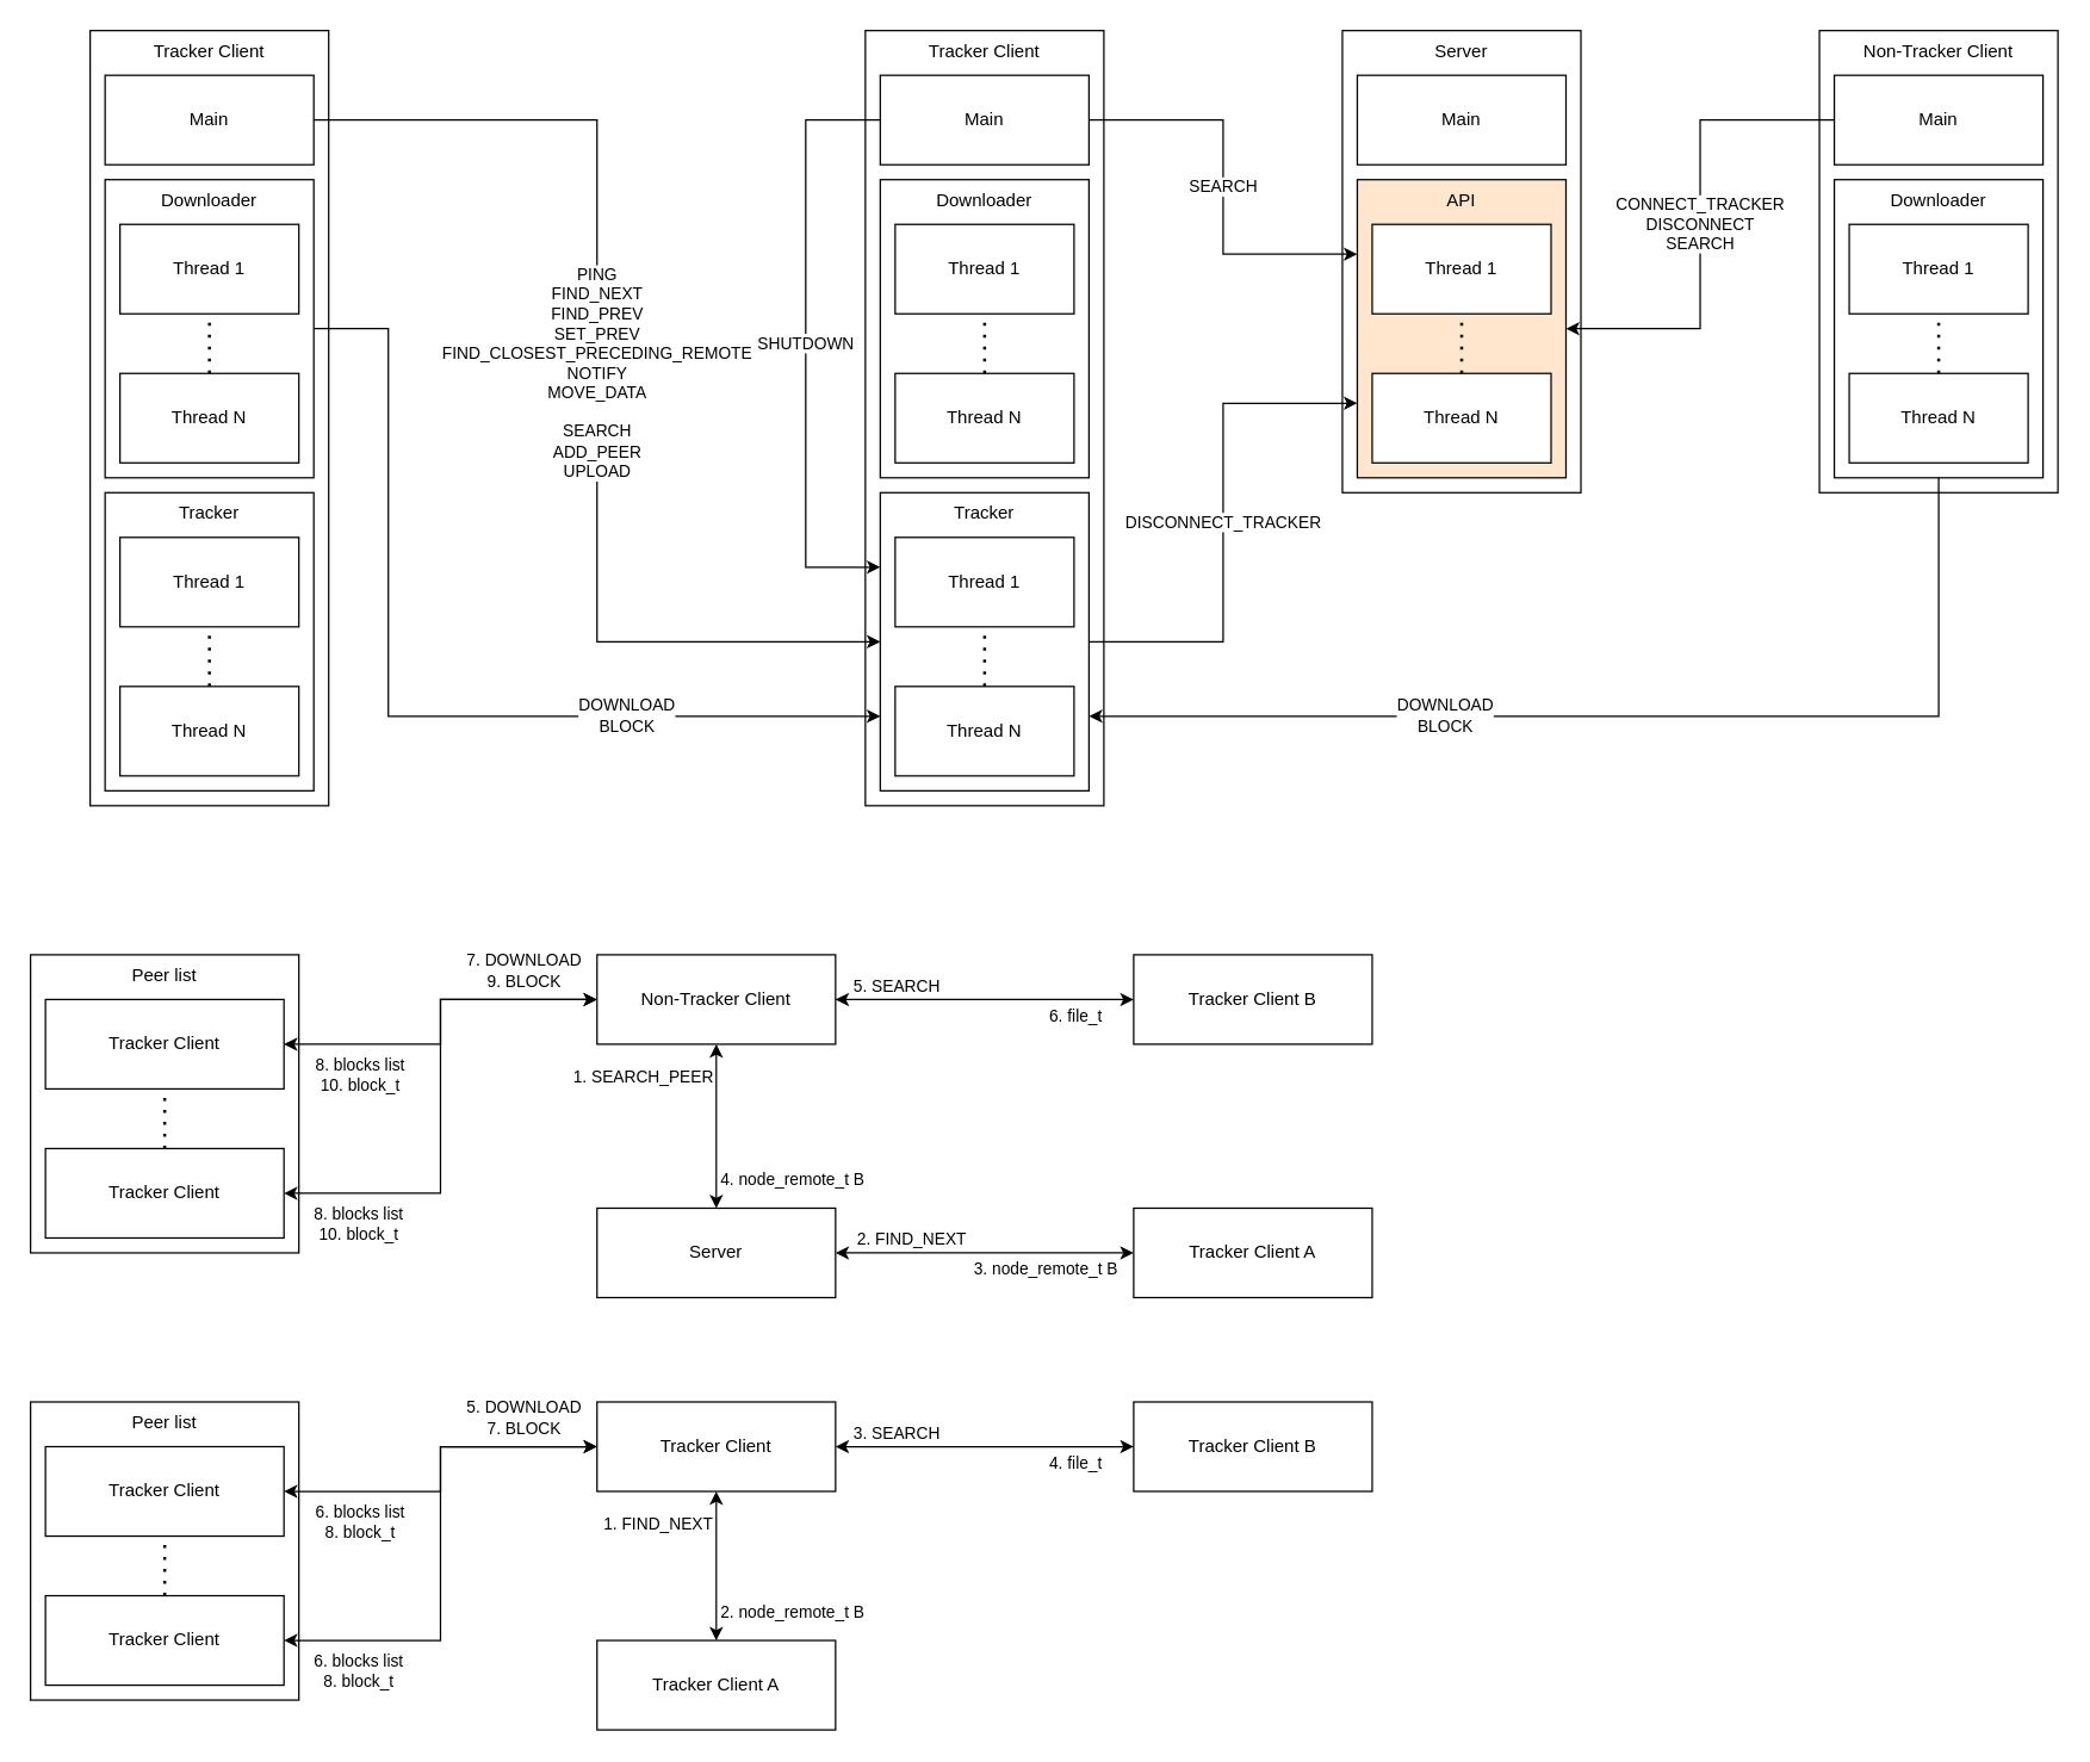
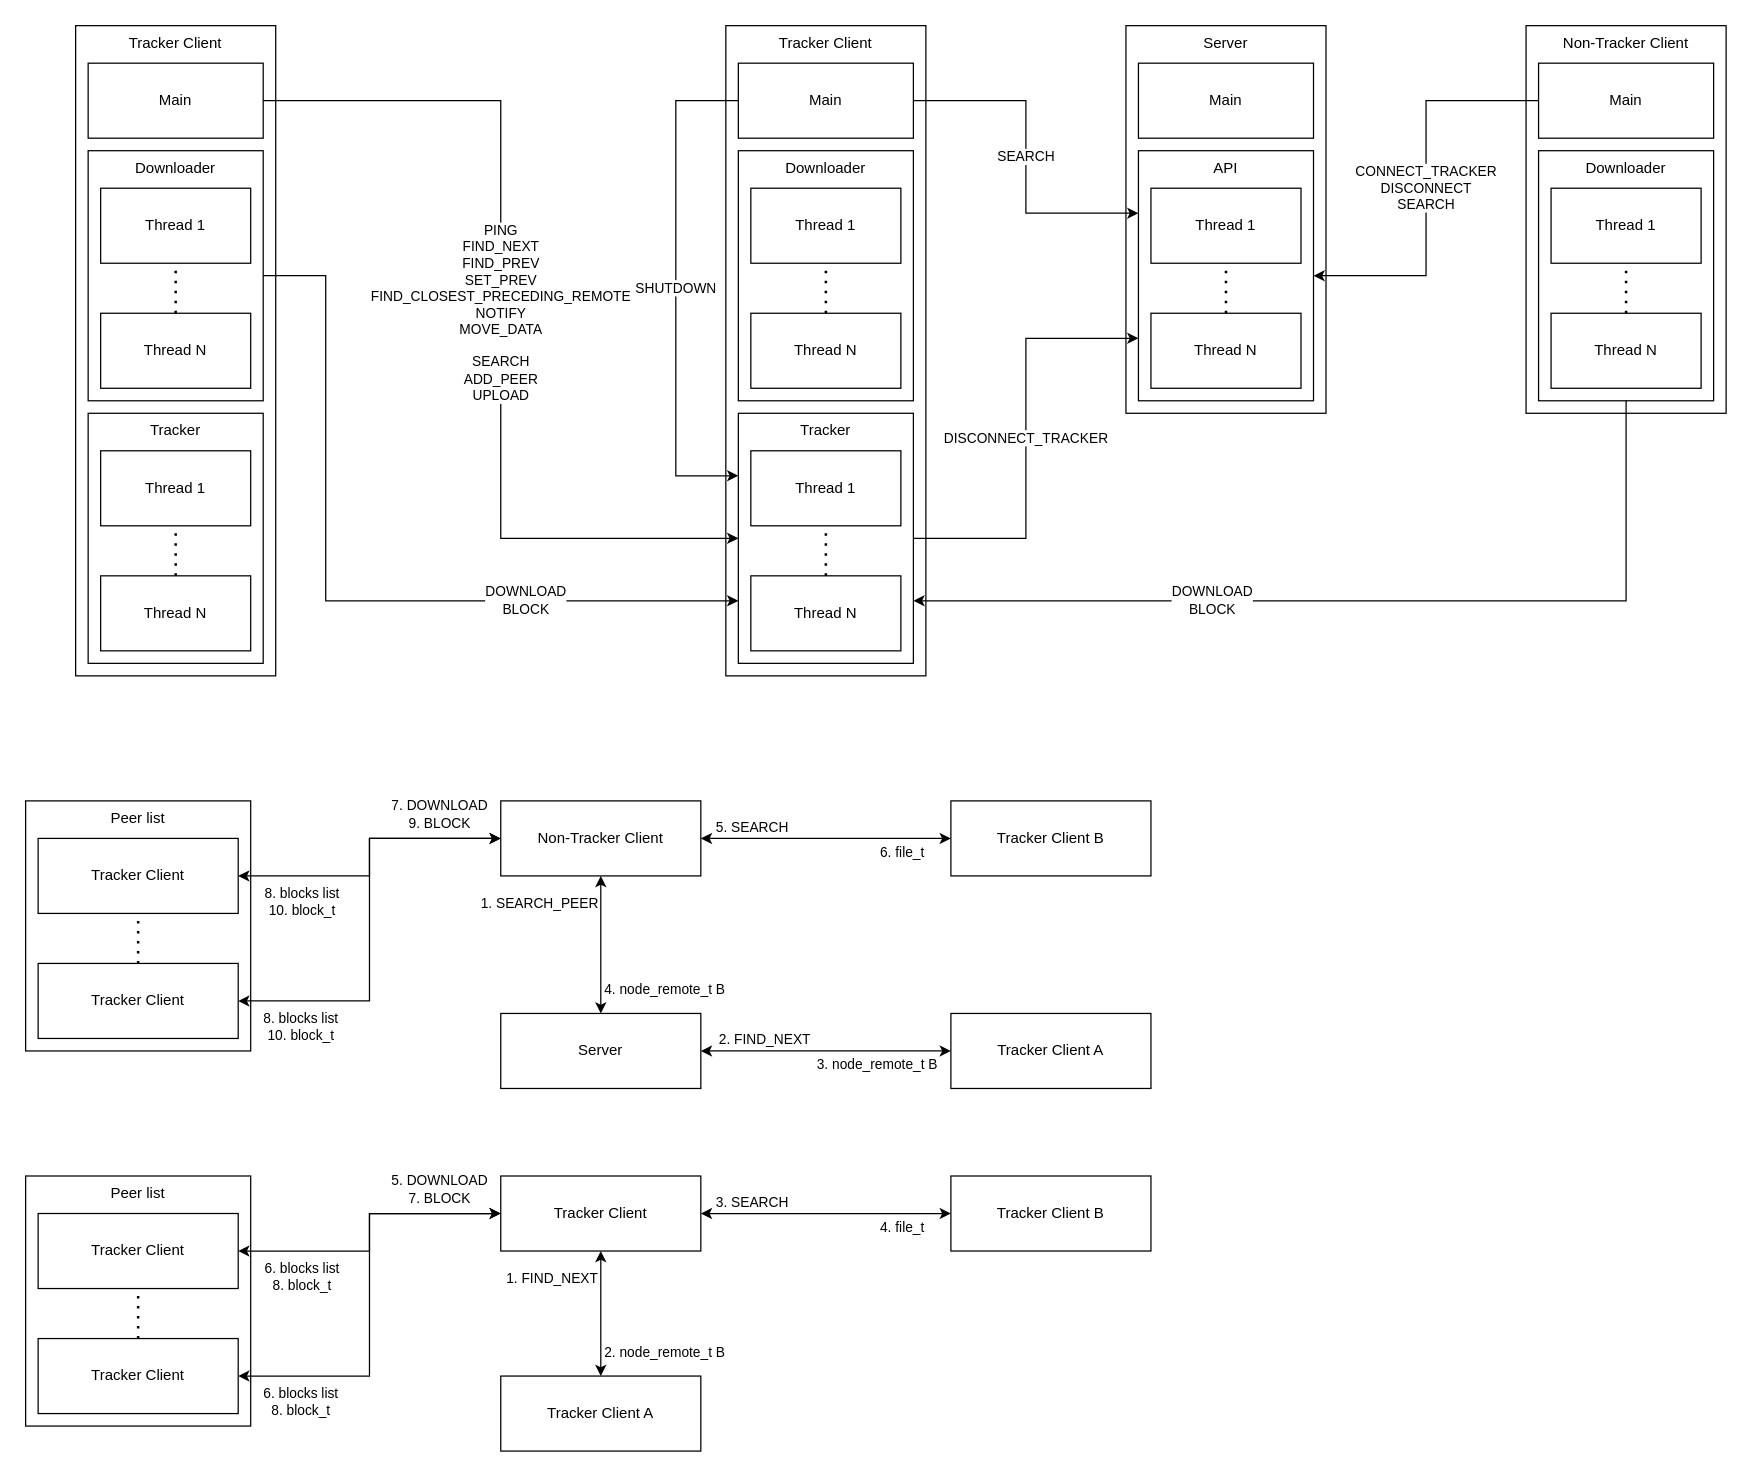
- <mxCell id="28" value="&lt;div&gt;API&lt;br&gt;&lt;/div&gt;" style="rounded=0;whiteSpace=wrap;html=1;verticalAlign=top;fillColor=#ffe6cc;" parent="27" vertex="1"><mxGeometry width="140" height="200" as="geometry" /></mxCell>
+ <mxCell id="28" value="&lt;div&gt;API&lt;br&gt;&lt;/div&gt;" style="rounded=0;whiteSpace=wrap;html=1;verticalAlign=top;" parent="27" vertex="1"><mxGeometry width="140" height="200" as="geometry" /></mxCell>
